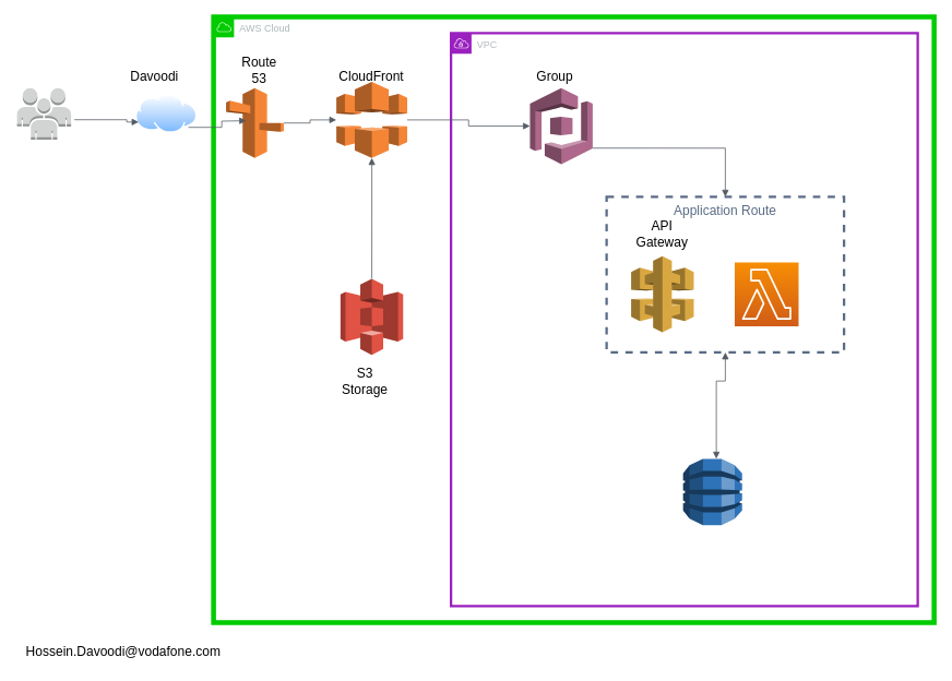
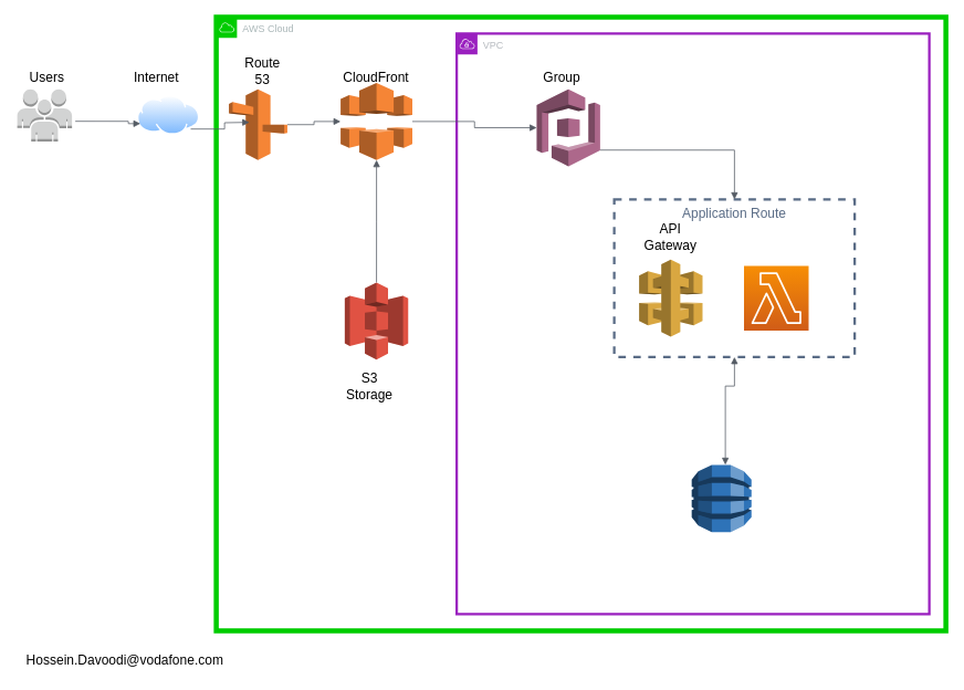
+ <mxCell id="13" value="Users" style="text;html=1;strokeColor=none;fillColor=none;align=center;verticalAlign=middle;whiteSpace=wrap;rounded=0;fontSize=16;" vertex="1" parent="1"><mxGeometry x="26" y="77" width="60" height="30" as="geometry" /></mxCell>
- <mxCell id="14" value="Davoodi" style="text;html=1;strokeColor=none;fillColor=none;align=center;verticalAlign=middle;whiteSpace=wrap;rounded=0;fontSize=16;" vertex="1" parent="1"><mxGeometry x="157.5" y="77" width="60" height="30" as="geometry" /></mxCell>
+ <mxCell id="14" value="Internet" style="text;html=1;strokeColor=none;fillColor=none;align=center;verticalAlign=middle;whiteSpace=wrap;rounded=0;fontSize=16;" vertex="1" parent="1"><mxGeometry x="157.5" y="77" width="60" height="30" as="geometry" /></mxCell>
